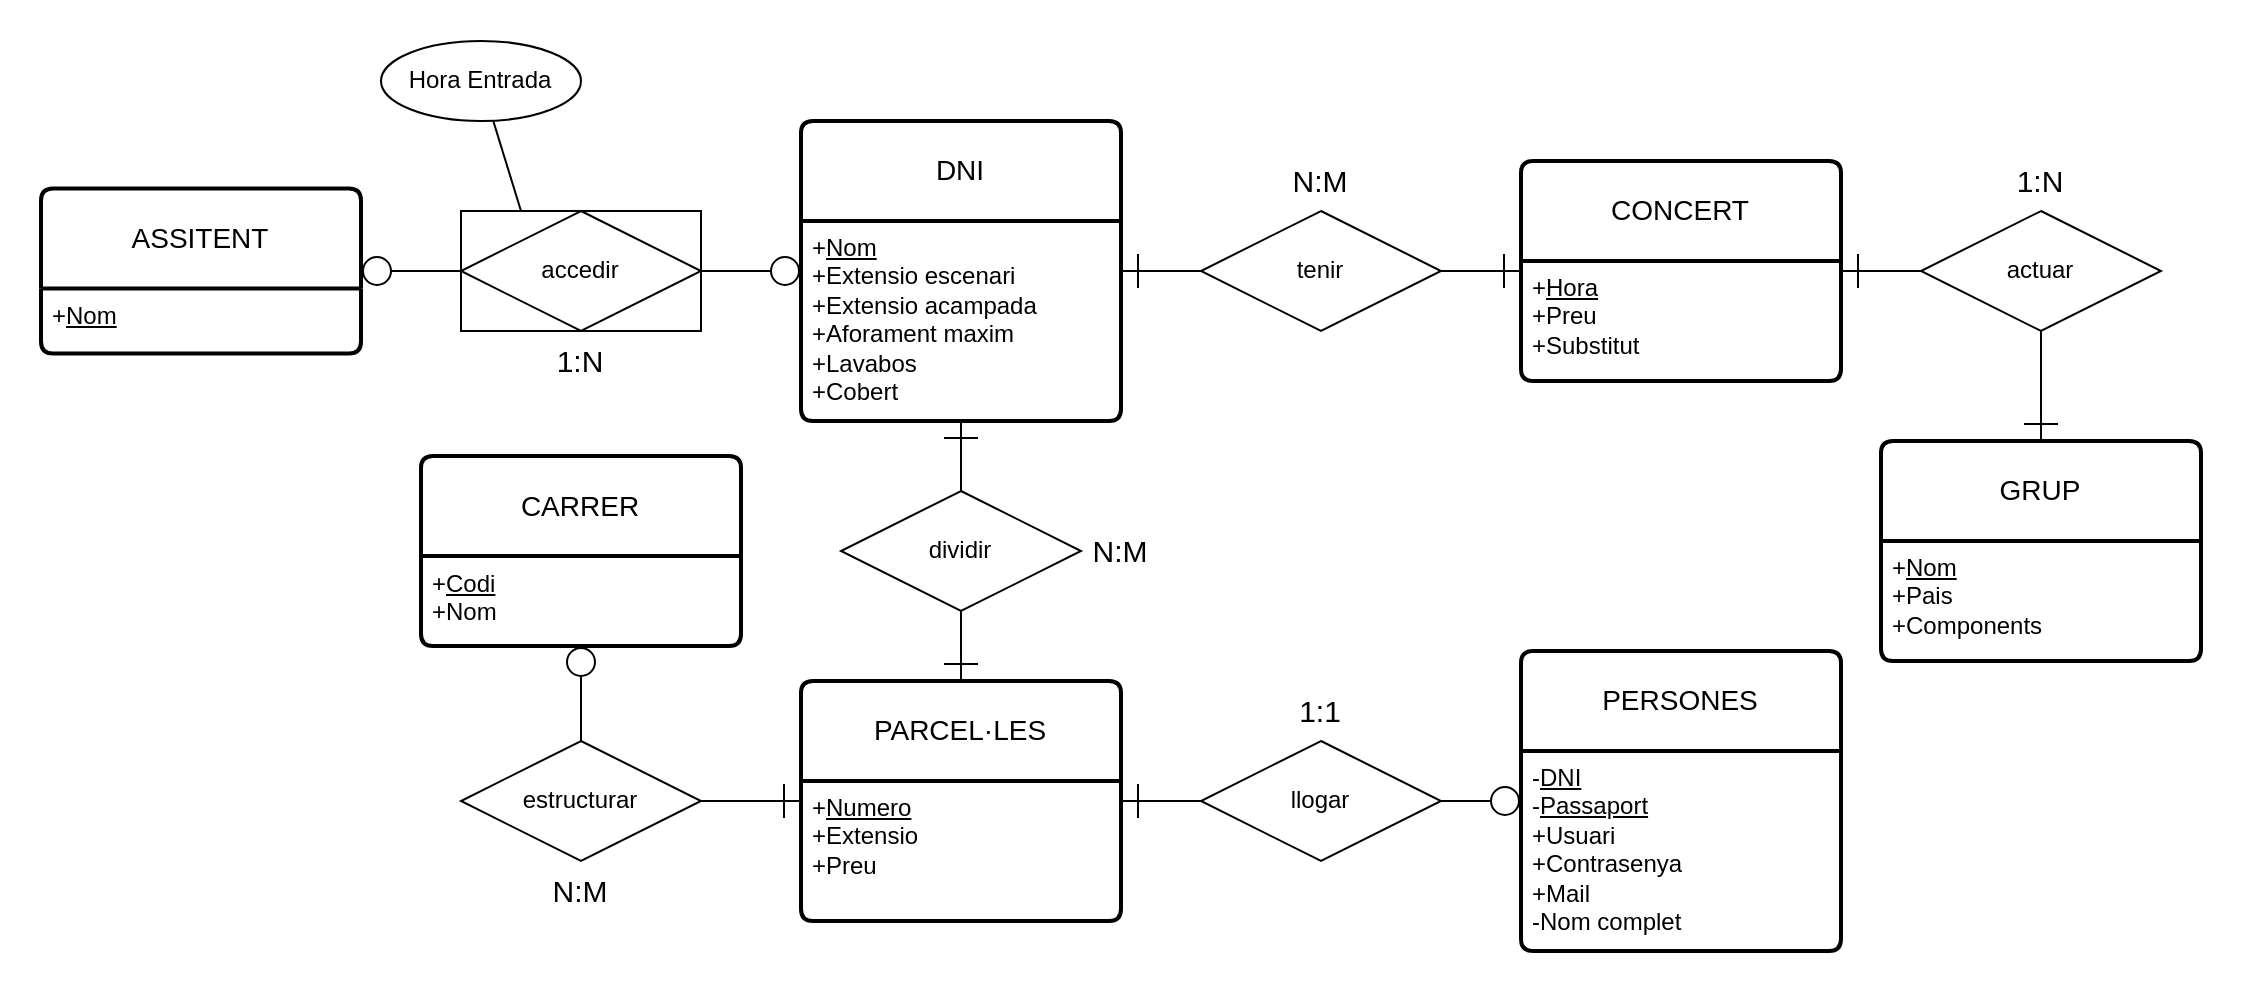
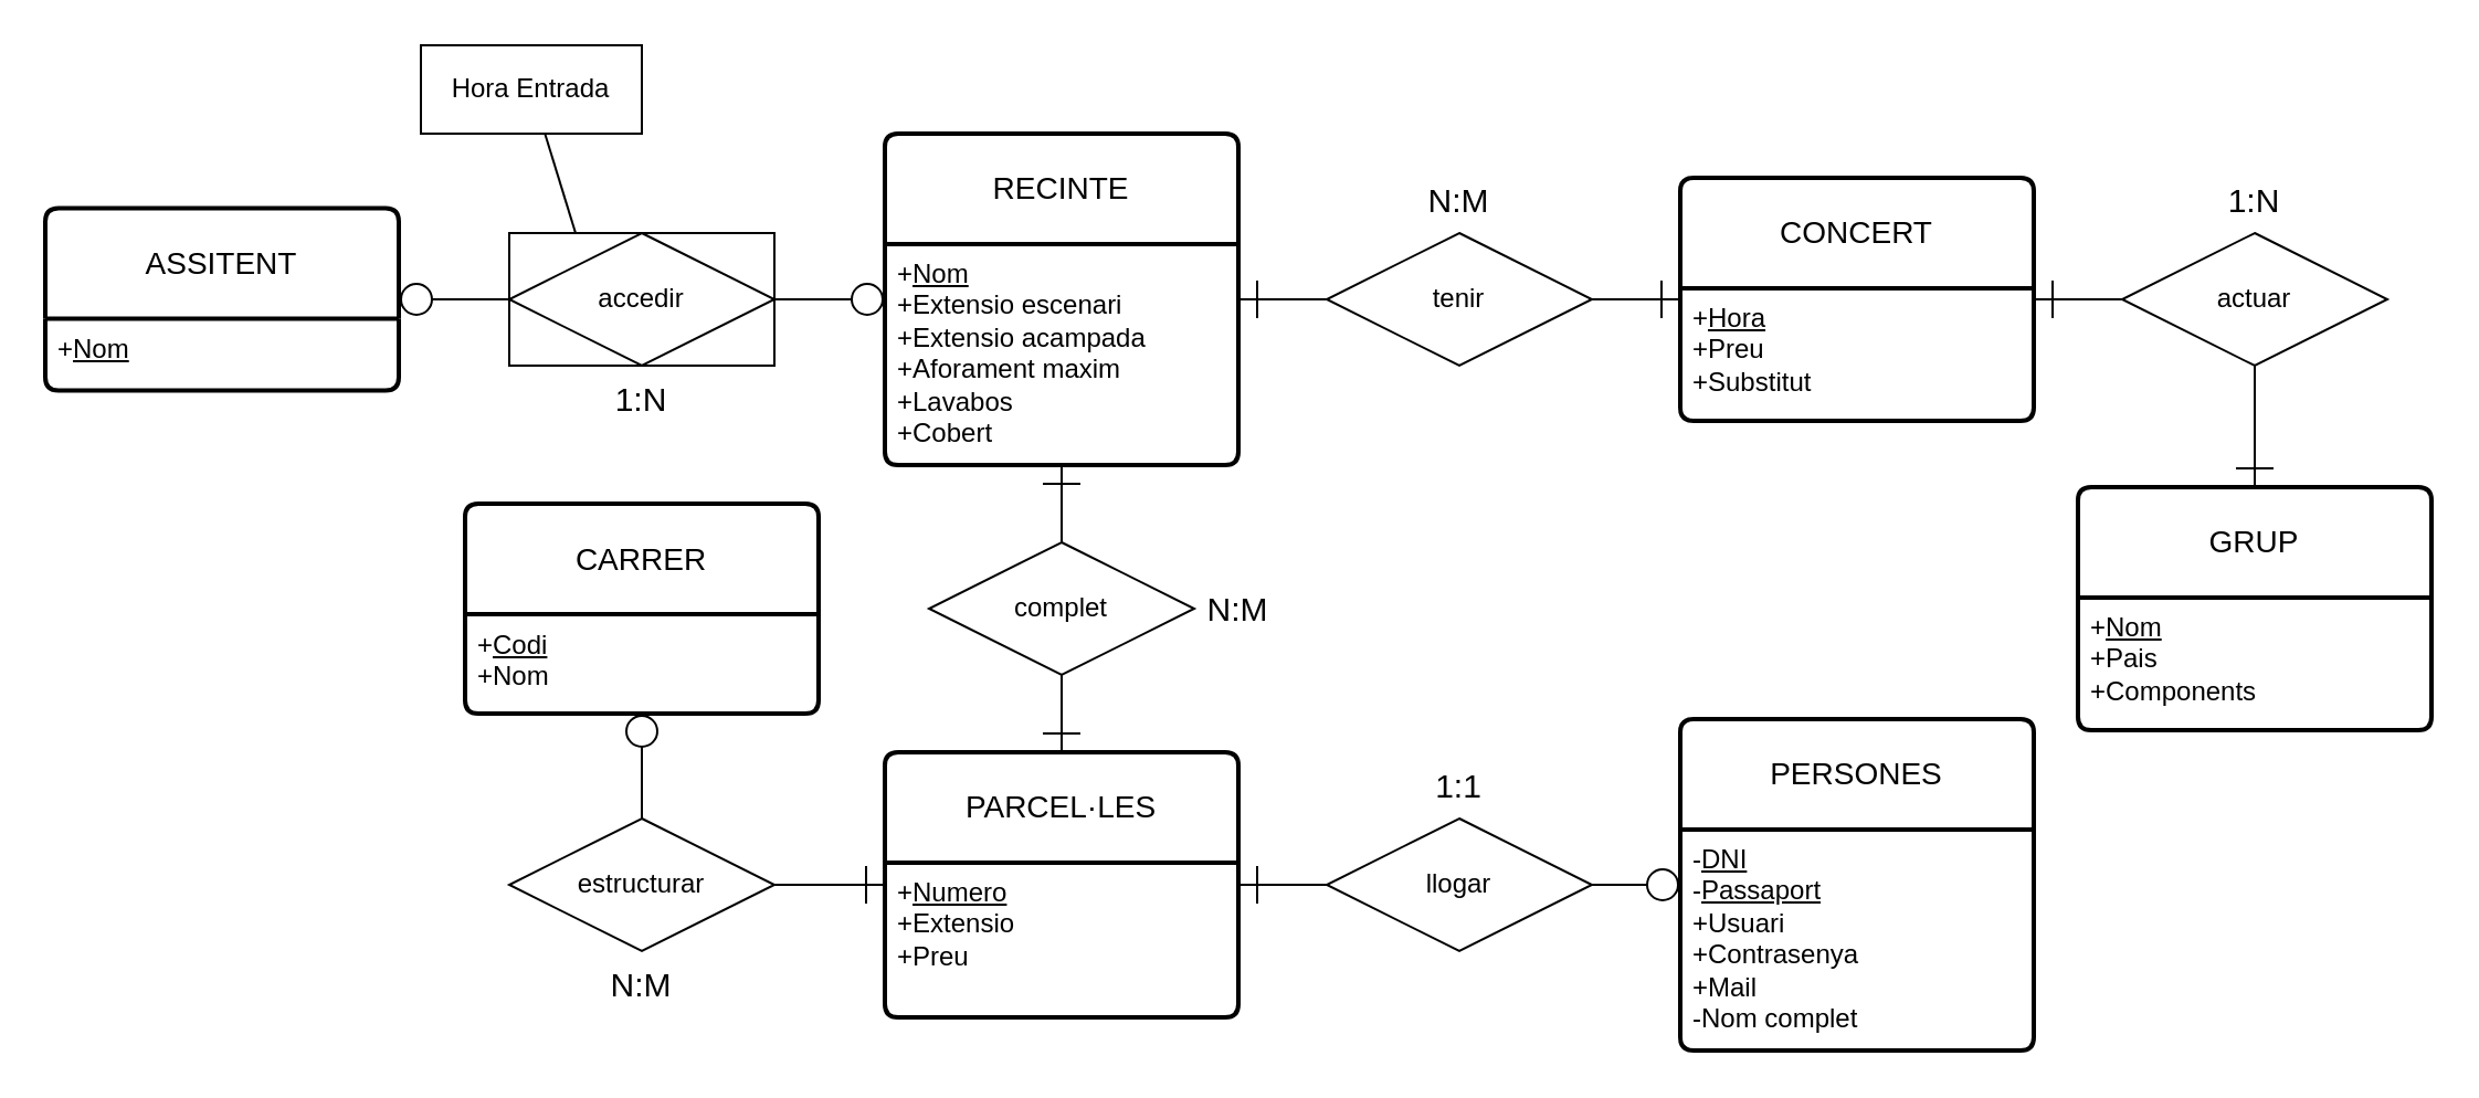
- <mxCell id="35" value="Hora Entrada" style="ellipse;whiteSpace=wrap;html=1;align=center;" vertex="1" parent="1"><mxGeometry x="190" y="20" width="100" height="40" as="geometry" /></mxCell>
+ <mxCell id="35" value="Hora Entrada" style="whiteSpace=wrap;html=1;align=center;rounded=0;" vertex="1" parent="1"><mxGeometry x="190" y="20" width="100" height="40" as="geometry" /></mxCell>
- <mxCell id="2" value="DNI" style="swimlane;childLayout=stackLayout;horizontal=1;startSize=50;horizontalStack=0;rounded=1;fontSize=14;fontStyle=0;strokeWidth=2;resizeParent=0;resizeLast=1;shadow=0;dashed=0;align=center;arcSize=4;whiteSpace=wrap;html=1;" vertex="1" parent="1"><mxGeometry x="400" y="60" width="160" height="150" as="geometry" /></mxCell>
+ <mxCell id="2" value="RECINTE" style="swimlane;childLayout=stackLayout;horizontal=1;startSize=50;horizontalStack=0;rounded=1;fontSize=14;fontStyle=0;strokeWidth=2;resizeParent=0;resizeLast=1;shadow=0;dashed=0;align=center;arcSize=4;whiteSpace=wrap;html=1;" vertex="1" parent="1"><mxGeometry x="400" y="60" width="160" height="150" as="geometry" /></mxCell>
- <mxCell id="22" value="dividir" style="shape=rhombus;perimeter=rhombusPerimeter;whiteSpace=wrap;html=1;align=center;" vertex="1" parent="1"><mxGeometry x="420" y="245" width="120" height="60" as="geometry" /></mxCell>
+ <mxCell id="22" value="complet" style="shape=rhombus;perimeter=rhombusPerimeter;whiteSpace=wrap;html=1;align=center;" vertex="1" parent="1"><mxGeometry x="420" y="245" width="120" height="60" as="geometry" /></mxCell>
